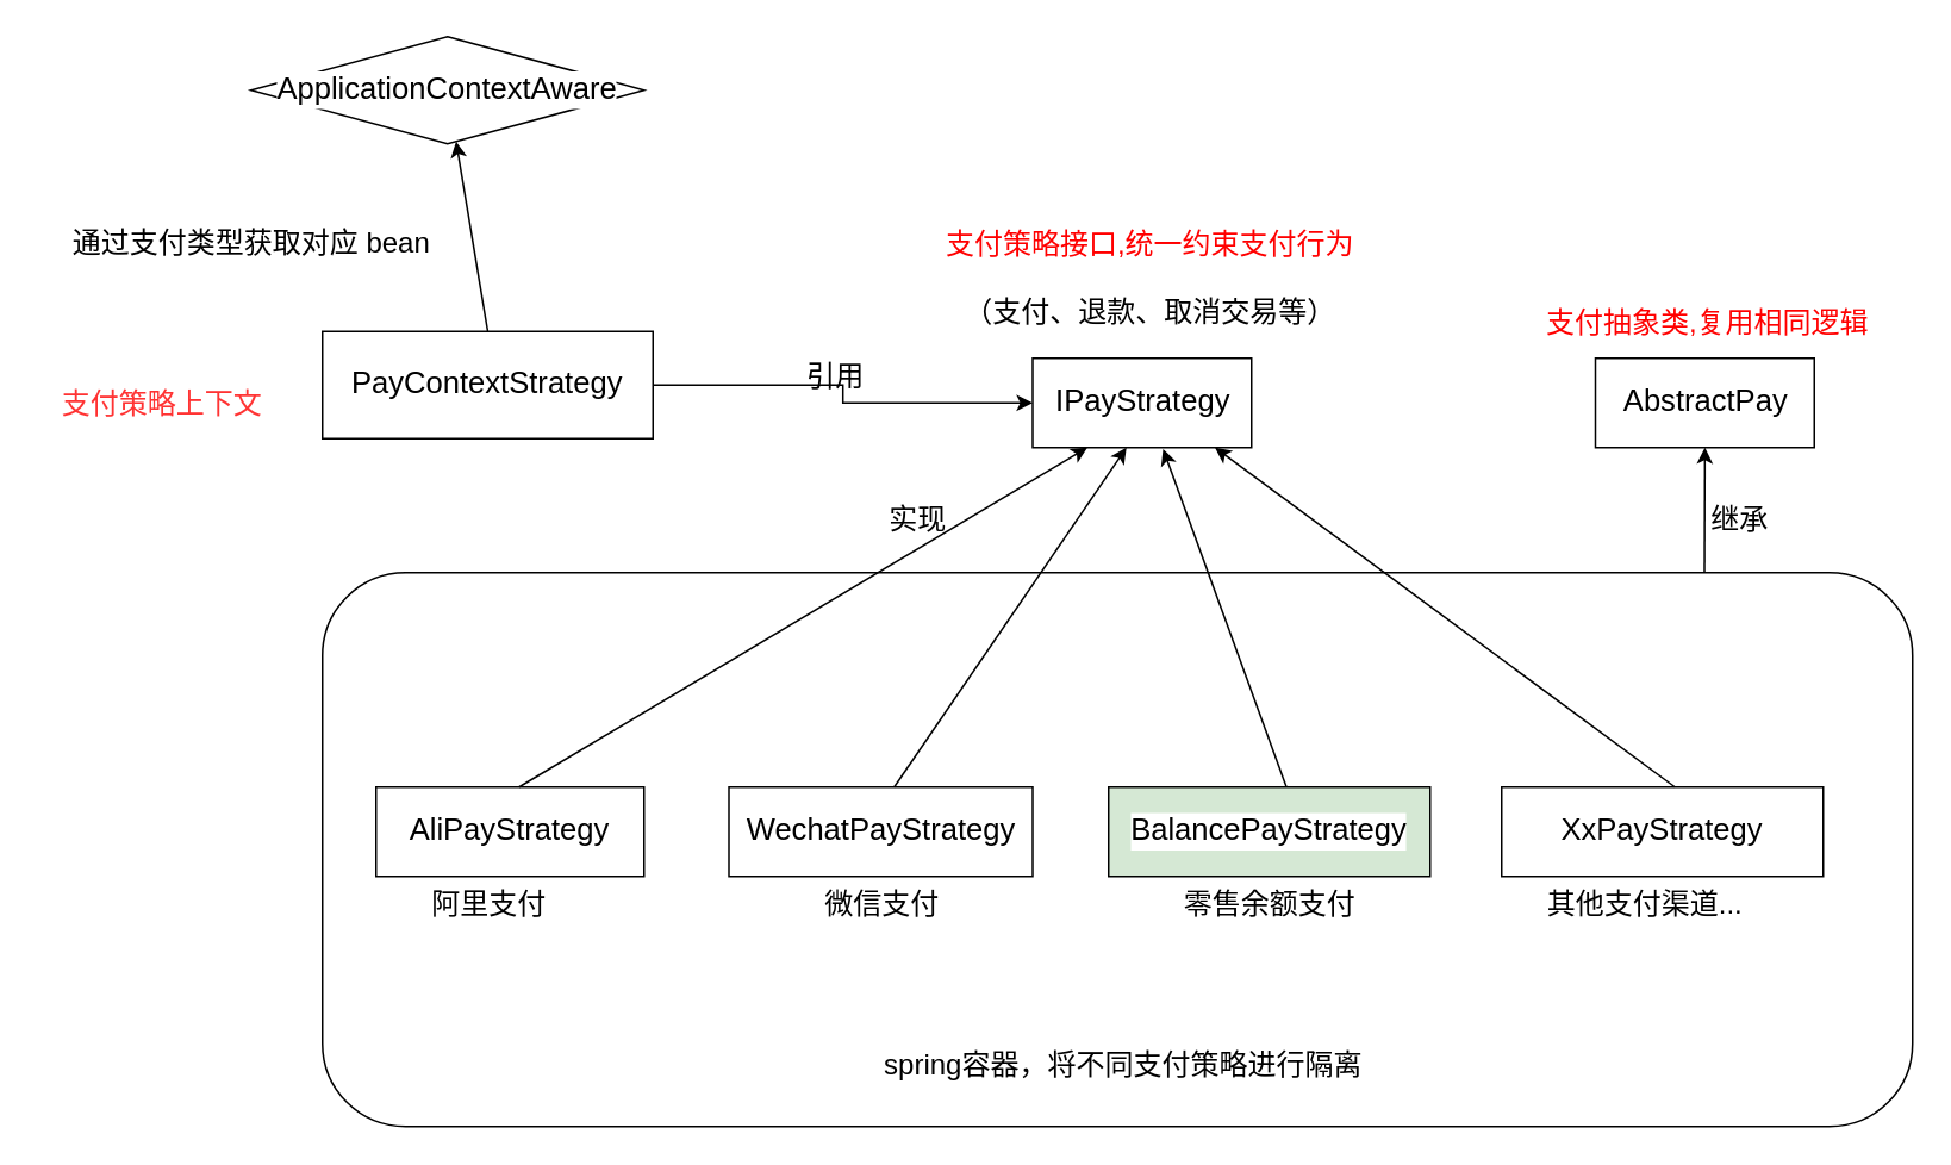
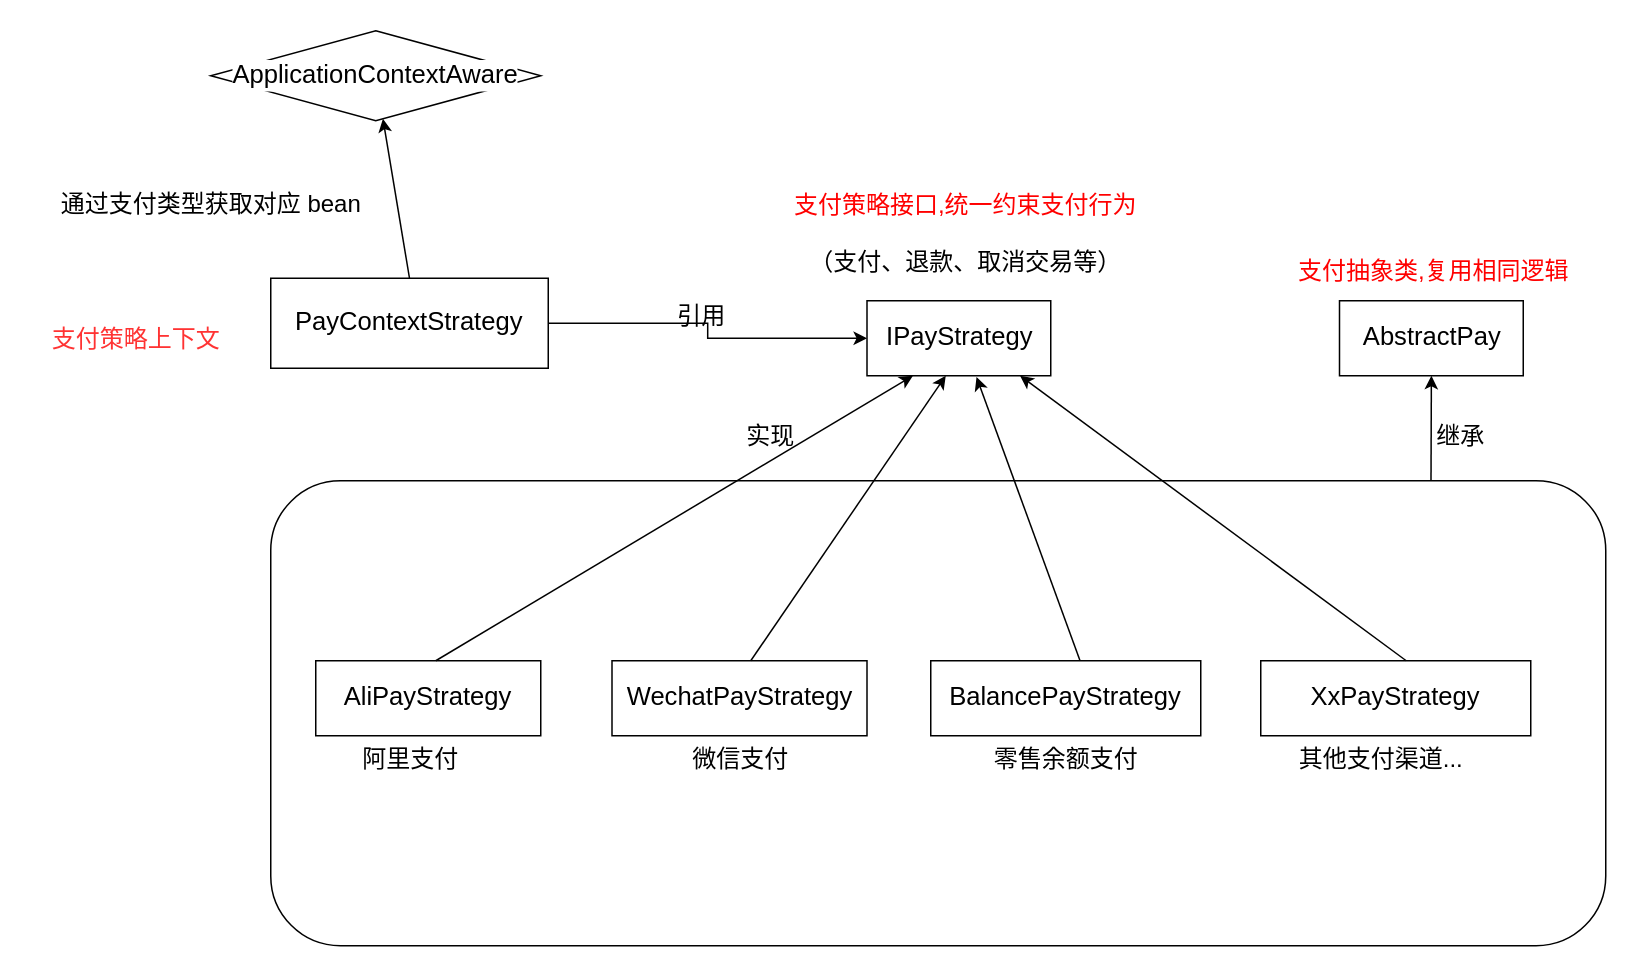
- <mxCell id="7" value="&lt;div style=&quot;background-color: rgb(255, 255, 255); font-size: 12.8pt;&quot;&gt;&lt;span style=&quot;&quot;&gt;BalancePay&lt;/span&gt;Strategy&lt;/div&gt;" style="rounded=0;whiteSpace=wrap;html=1;fontFamily=Helvetica;fontColor=#000000;fillColor=#d5e8d4;" parent="1" vertex="1"><mxGeometry x="620" y="440" width="180" height="50" as="geometry" /></mxCell>
+ <mxCell id="7" value="&lt;div style=&quot;background-color: rgb(255, 255, 255); font-size: 12.8pt;&quot;&gt;&lt;span style=&quot;&quot;&gt;BalancePay&lt;/span&gt;Strategy&lt;/div&gt;" style="rounded=0;whiteSpace=wrap;html=1;fontFamily=Helvetica;fontColor=#000000;" parent="1" vertex="1"><mxGeometry x="620" y="440" width="180" height="50" as="geometry" /></mxCell>
- <mxCell id="22" value="spring容器，将不同支付策略进行隔离" style="text;html=1;align=center;verticalAlign=middle;resizable=0;points=[];autosize=1;strokeColor=none;fillColor=none;fontSize=16;fontFamily=Helvetica;fontColor=#000000;" parent="1" vertex="1"><mxGeometry x="482.5" y="580" width="290" height="30" as="geometry" /></mxCell>
